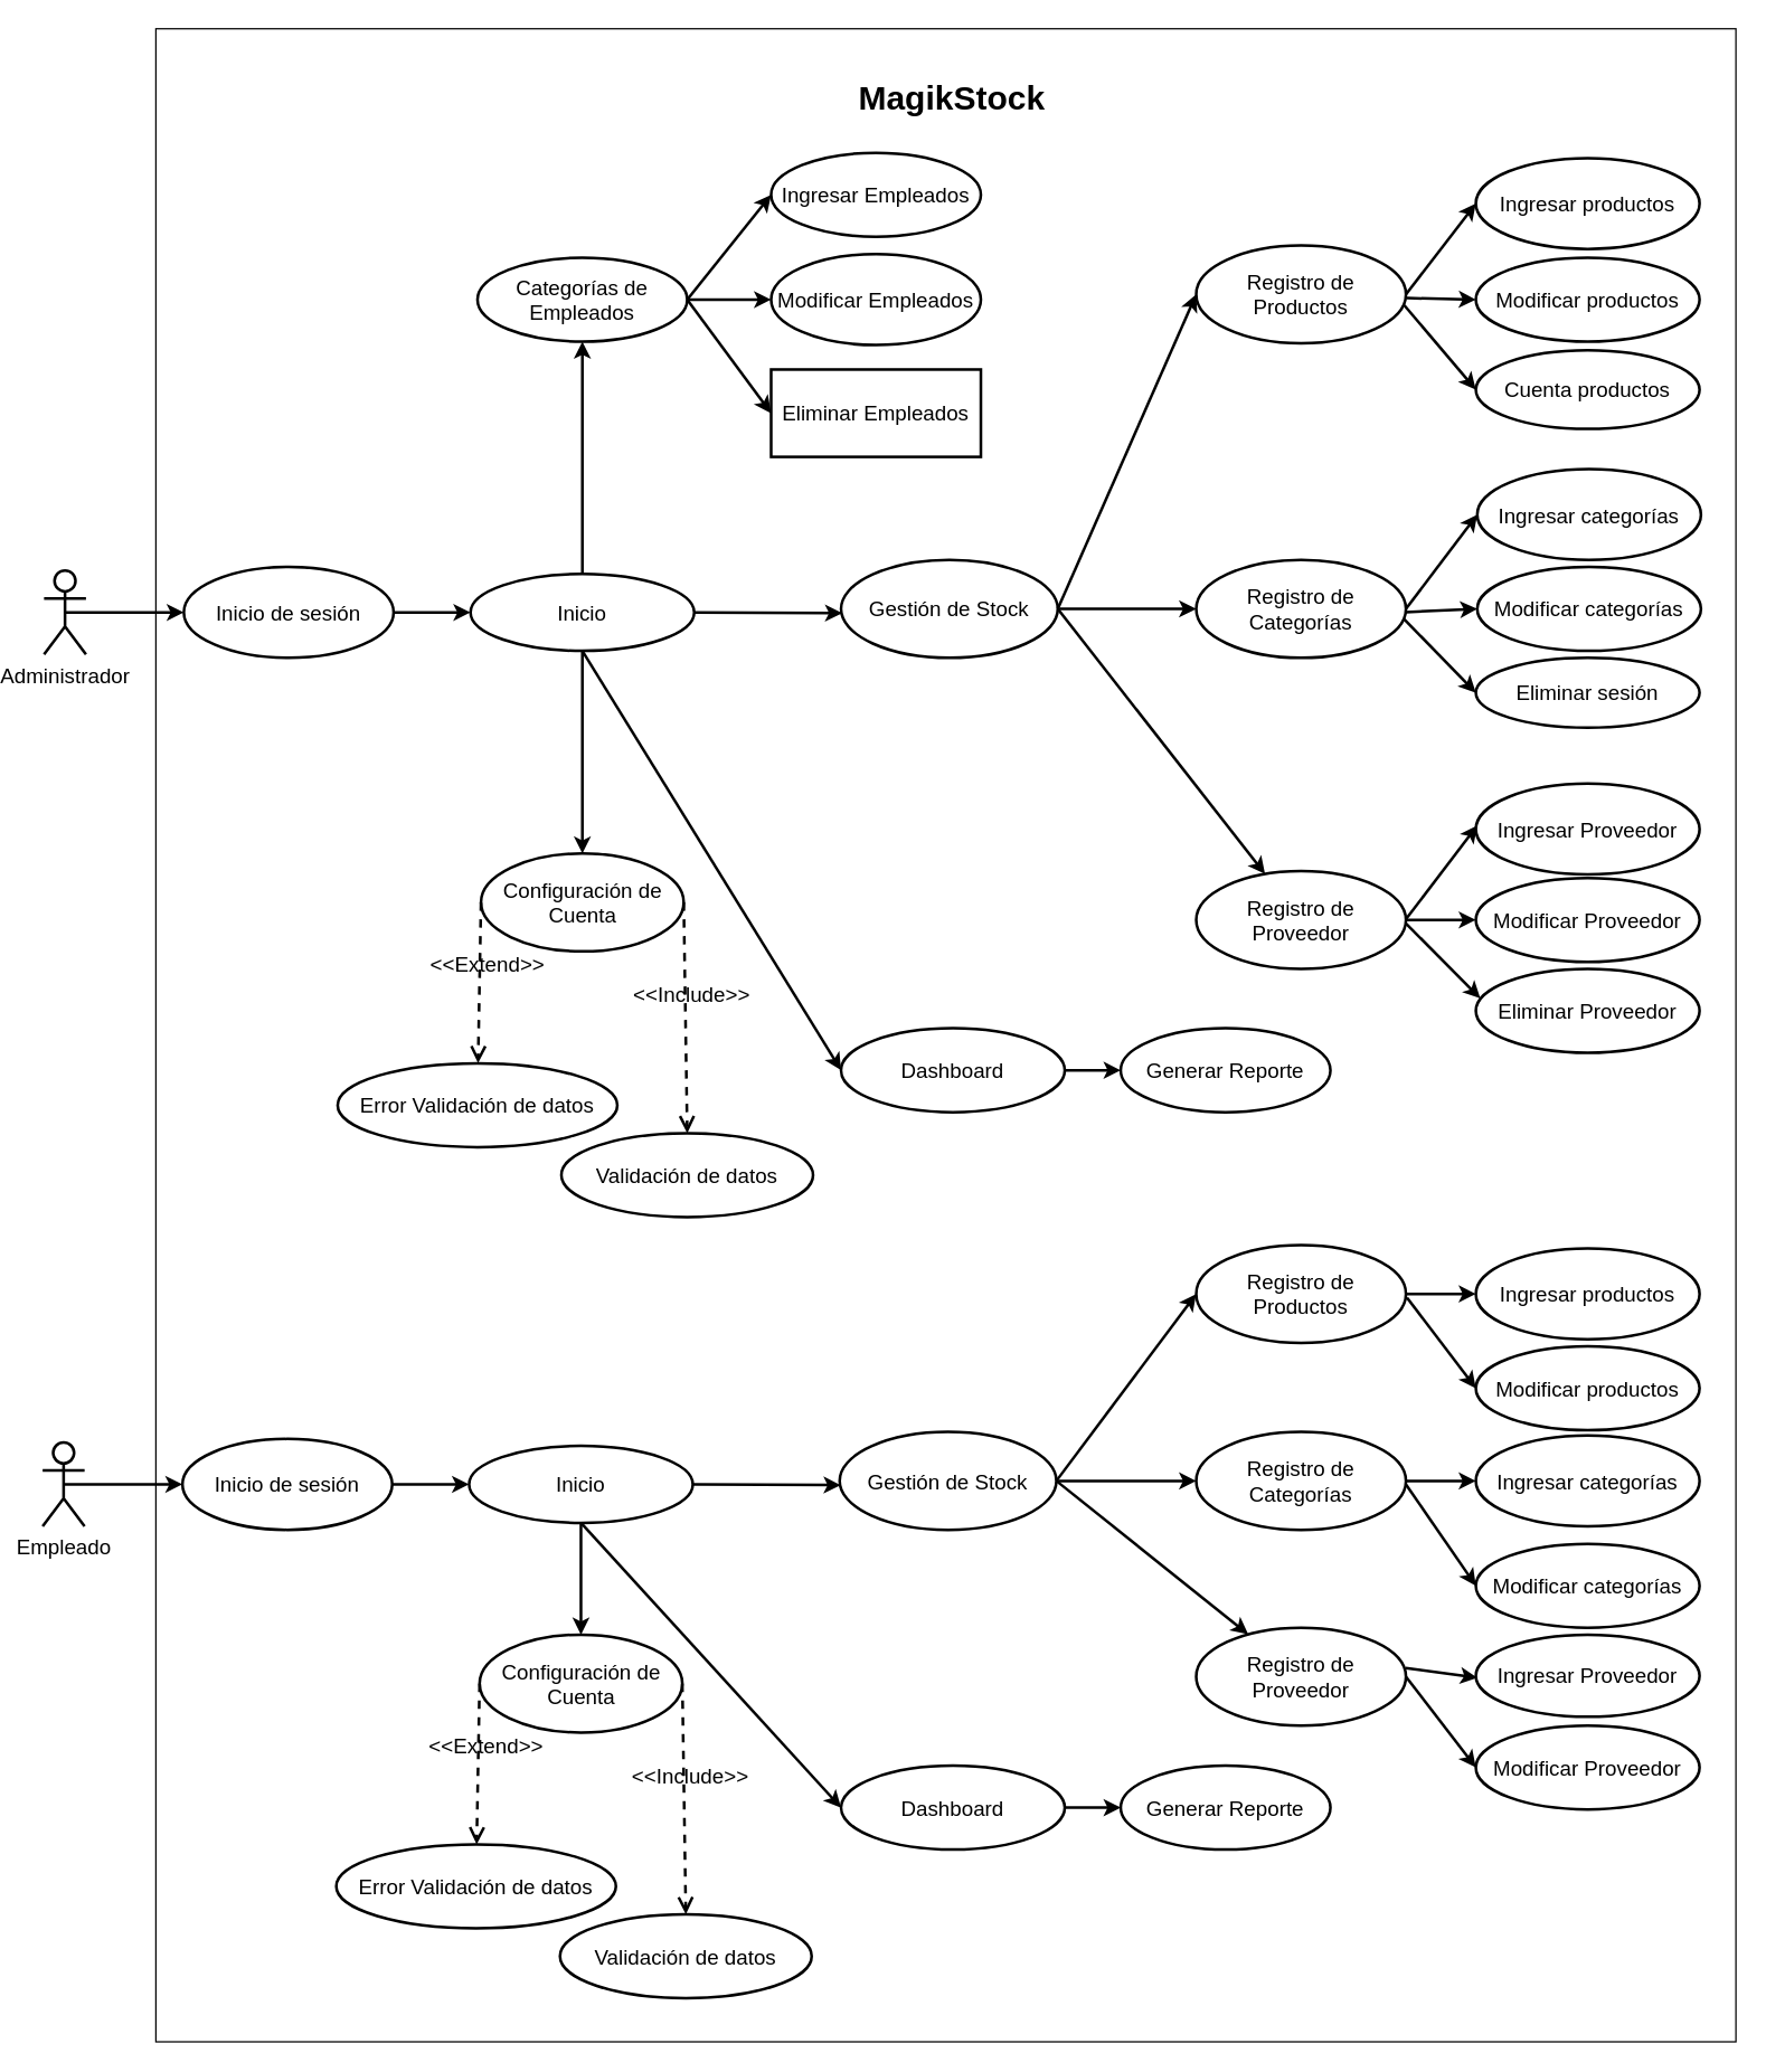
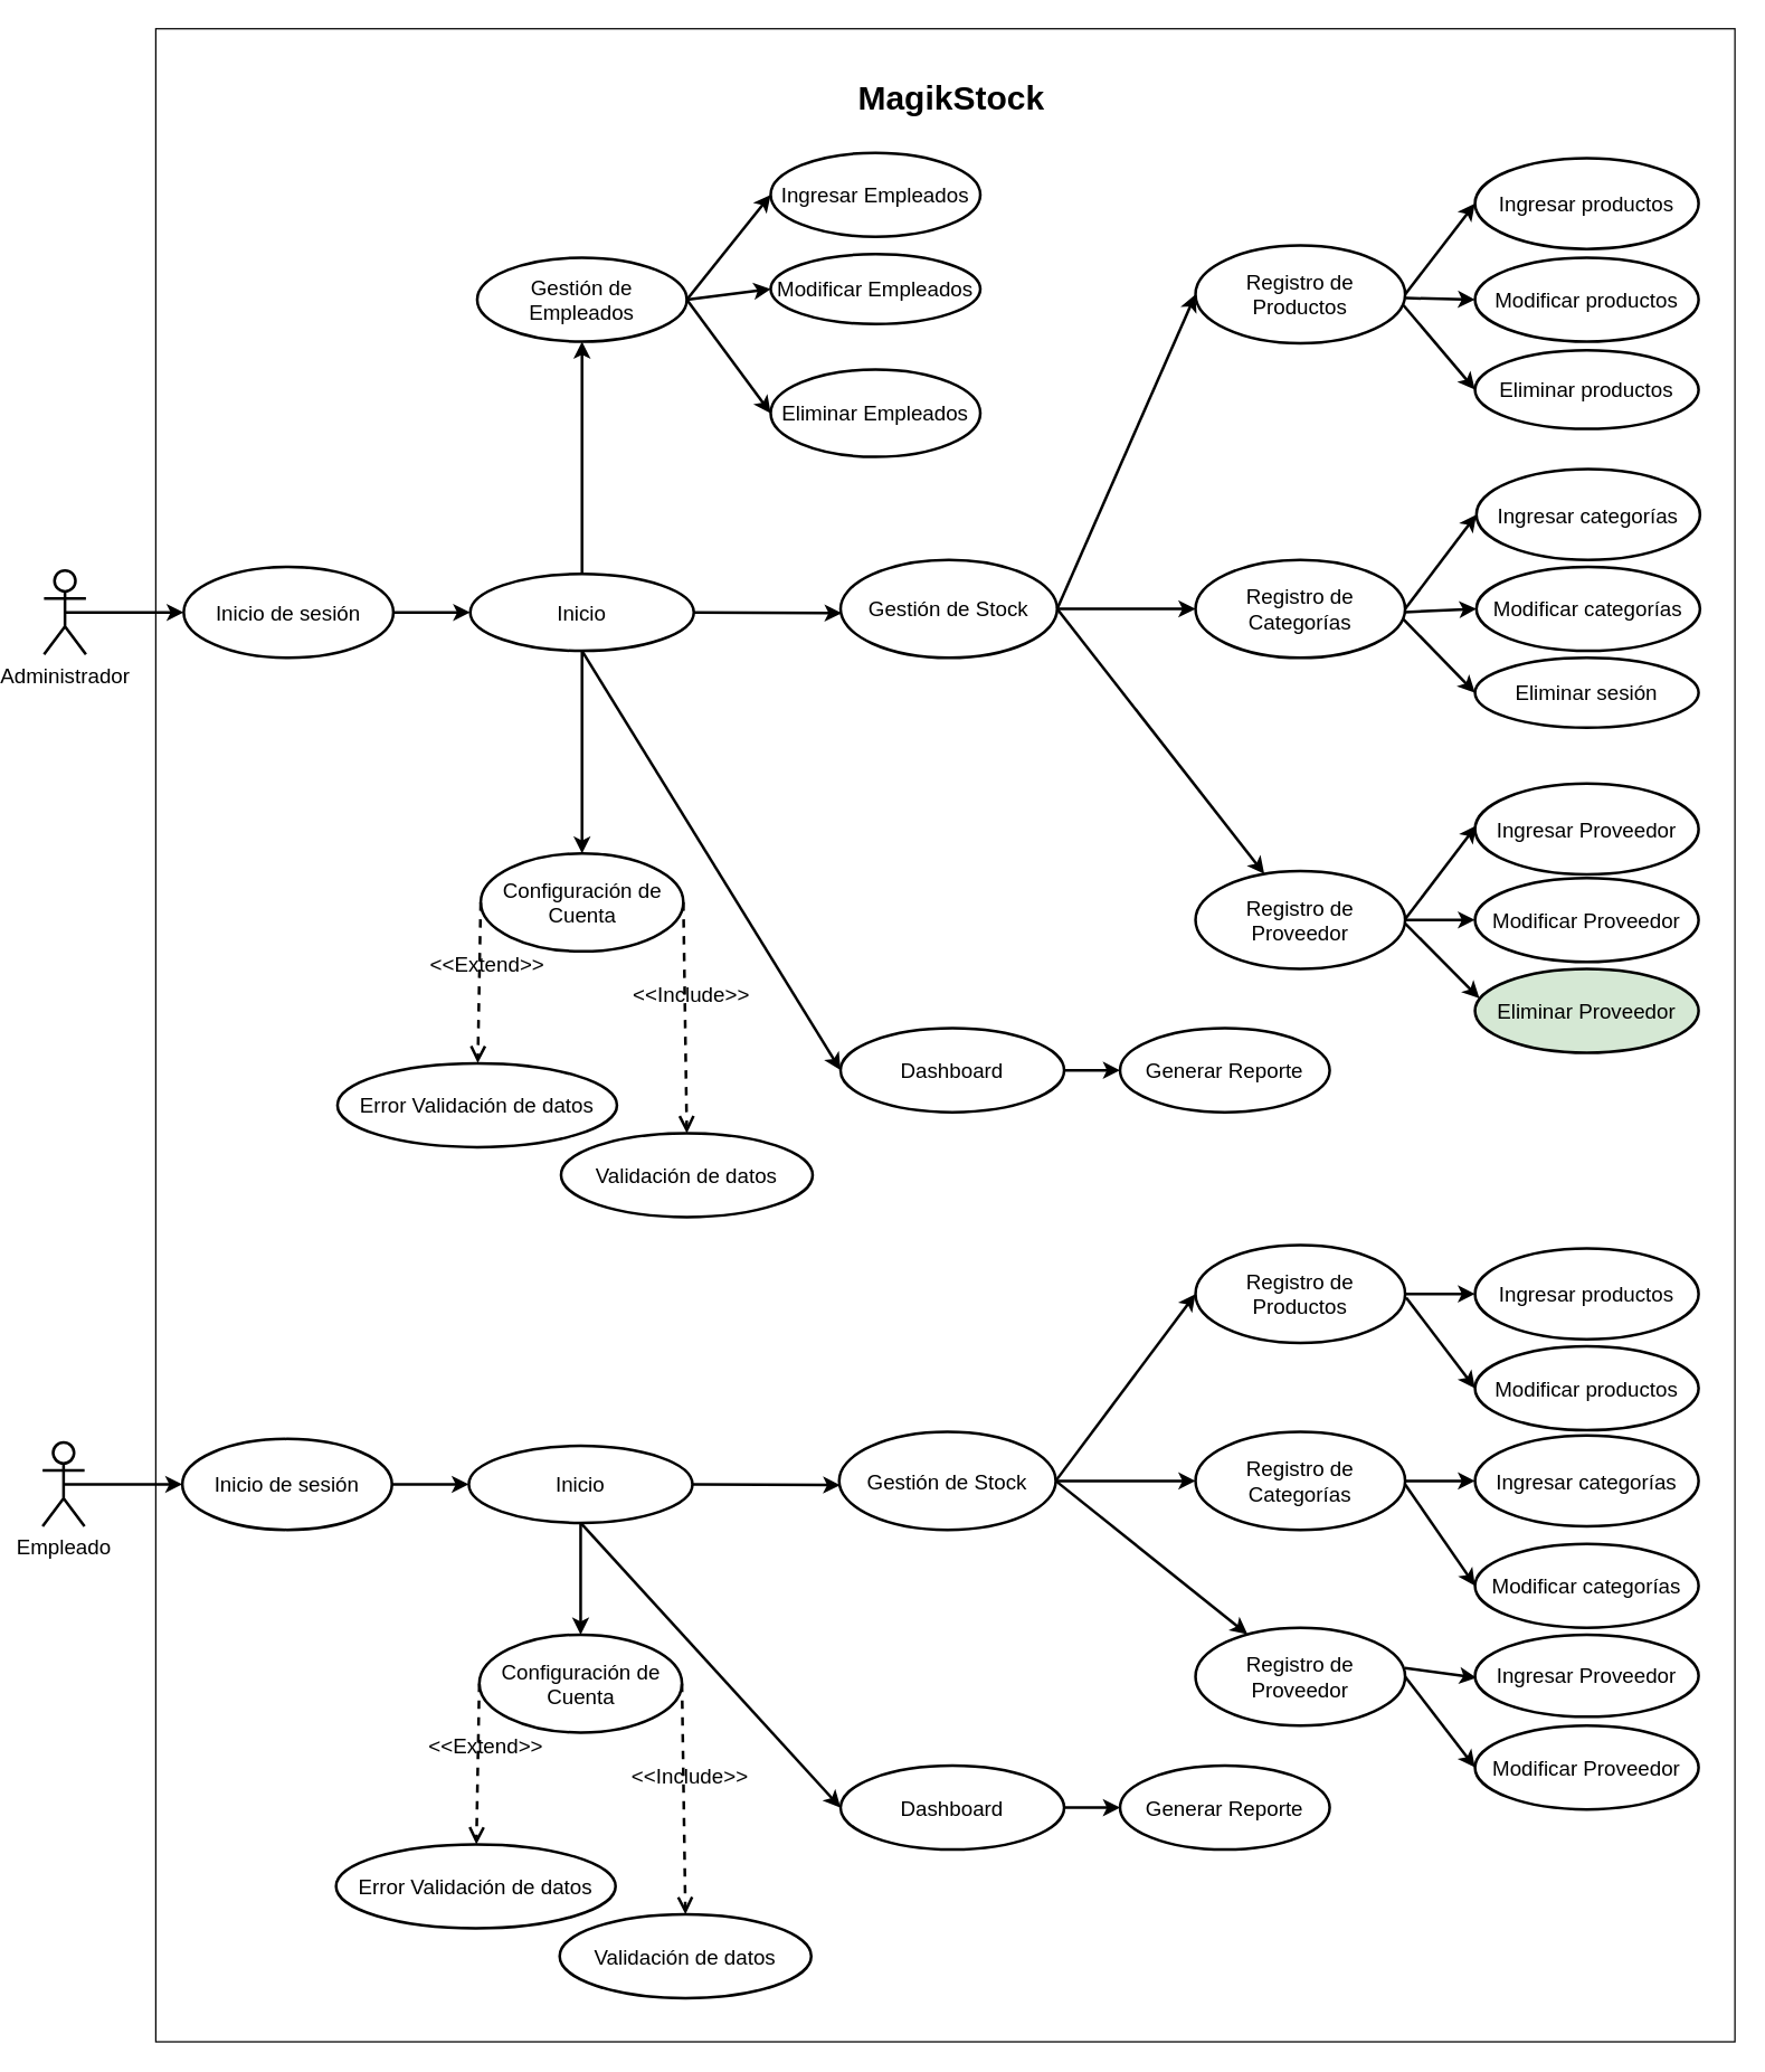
- <mxCell id="7" value="Categorías de Empleados" style="ellipse;whiteSpace=wrap;html=1;strokeWidth=2;spacing=2;fontSize=15;" vertex="1" parent="1"><mxGeometry x="331" y="183.75" width="150" height="60" as="geometry" /></mxCell>
+ <mxCell id="7" value="Gestión de Empleados" style="ellipse;whiteSpace=wrap;html=1;strokeWidth=2;spacing=2;fontSize=15;" vertex="1" parent="1"><mxGeometry x="331" y="183.75" width="150" height="60" as="geometry" /></mxCell>
- <mxCell id="31" value="Modificar Empleados" style="ellipse;whiteSpace=wrap;html=1;strokeWidth=2;spacing=2;fontSize=15;" vertex="1" parent="1"><mxGeometry x="541" y="181.25" width="150" height="65" as="geometry" /></mxCell>
+ <mxCell id="31" value="Modificar Empleados" style="ellipse;whiteSpace=wrap;html=1;strokeWidth=2;spacing=2;fontSize=15;" vertex="1" parent="1"><mxGeometry x="541" y="181.25" width="150" height="50" as="geometry" /></mxCell>
- <mxCell id="14" value="Cuenta productos" style="ellipse;whiteSpace=wrap;html=1;strokeWidth=2;spacing=2;fontSize=15;" vertex="1" parent="1"><mxGeometry x="1045" y="250" width="160" height="56.25" as="geometry" /></mxCell>
+ <mxCell id="14" value="Eliminar productos" style="ellipse;whiteSpace=wrap;html=1;strokeWidth=2;spacing=2;fontSize=15;" vertex="1" parent="1"><mxGeometry x="1045" y="250" width="160" height="56.25" as="geometry" /></mxCell>
- <mxCell id="32" value="Eliminar Empleados" style="whiteSpace=wrap;html=1;strokeWidth=2;spacing=2;fontSize=15;rounded=0;" vertex="1" parent="1"><mxGeometry x="541" y="263.75" width="150" height="62.5" as="geometry" /></mxCell>
+ <mxCell id="32" value="Eliminar Empleados" style="ellipse;whiteSpace=wrap;html=1;strokeWidth=2;spacing=2;fontSize=15;" vertex="1" parent="1"><mxGeometry x="541" y="263.75" width="150" height="62.5" as="geometry" /></mxCell>
- <mxCell id="48" value="Eliminar Proveedor" style="ellipse;whiteSpace=wrap;html=1;strokeWidth=2;spacing=2;fontSize=15;" vertex="1" parent="1"><mxGeometry x="1045" y="692.5" width="160" height="60" as="geometry" /></mxCell>
+ <mxCell id="48" value="Eliminar Proveedor" style="ellipse;whiteSpace=wrap;html=1;strokeWidth=2;spacing=2;fontSize=15;fillColor=#d5e8d4;" vertex="1" parent="1"><mxGeometry x="1045" y="692.5" width="160" height="60" as="geometry" /></mxCell>
